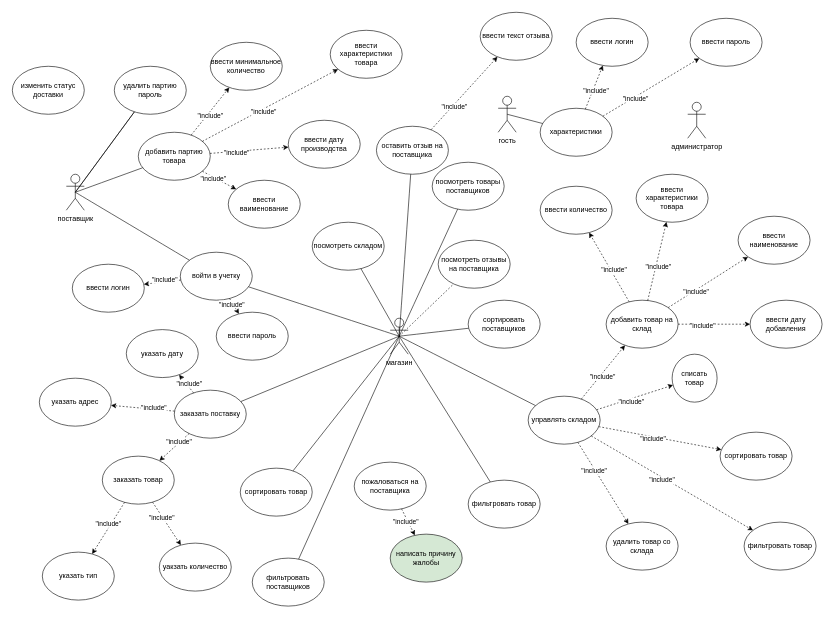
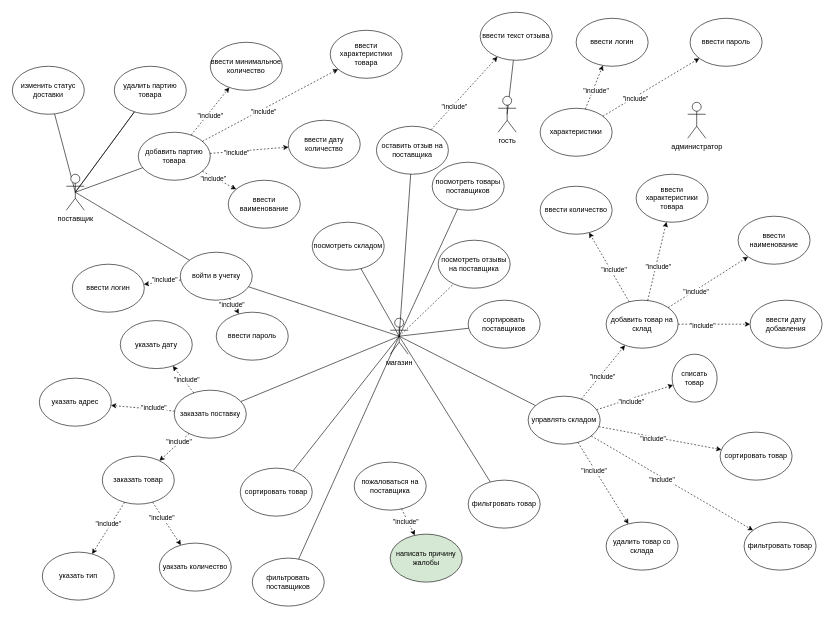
- <mxCell id="49" value="удалить партию пароль" style="ellipse;whiteSpace=wrap;html=1;" vertex="1" parent="1"><mxGeometry x="190" y="110" width="120" height="80" as="geometry" /></mxCell>
+ <mxCell id="49" value="удалить партию товара" style="ellipse;whiteSpace=wrap;html=1;" vertex="1" parent="1"><mxGeometry x="190" y="110" width="120" height="80" as="geometry" /></mxCell>
- <mxCell id="3" style="rounded=0;orthogonalLoop=1;jettySize=auto;html=1;exitX=0.5;exitY=0.5;exitDx=0;exitDy=0;exitPerimeter=0;endArrow=none;endFill=0;" edge="1" parent="1" source="4" target="2"><mxGeometry relative="1" as="geometry" /></mxCell>
+ <mxCell id="3" style="rounded=0;orthogonalLoop=1;jettySize=auto;html=1;exitX=0.5;exitY=0.5;exitDx=0;exitDy=0;exitPerimeter=0;endArrow=none;endFill=0;" edge="1" parent="1" source="4" target="55"><mxGeometry relative="1" as="geometry" /></mxCell>
- <mxCell id="47" value="ввести дату производства" style="ellipse;whiteSpace=wrap;html=1;" vertex="1" parent="1"><mxGeometry x="480" y="200" width="120" height="80" as="geometry" /></mxCell>
+ <mxCell id="47" value="ввести дату количество" style="ellipse;whiteSpace=wrap;html=1;" vertex="1" parent="1"><mxGeometry x="480" y="200" width="120" height="80" as="geometry" /></mxCell>
+ <mxCell id="11" style="edgeStyle=none;curved=1;rounded=0;orthogonalLoop=1;jettySize=auto;html=1;exitX=0.5;exitY=0.5;exitDx=0;exitDy=0;exitPerimeter=0;fontSize=12;startSize=8;endSize=8;endArrow=none;endFill=0;" edge="1" parent="1" source="12" target="15"><mxGeometry relative="1" as="geometry" /></mxCell>
- <mxCell id="69" value="указать дату" style="ellipse;whiteSpace=wrap;html=1;" vertex="1" parent="1"><mxGeometry x="210" y="549" width="120" height="80" as="geometry" /></mxCell>
+ <mxCell id="69" value="указать дату" style="ellipse;whiteSpace=wrap;html=1;" vertex="1" parent="1"><mxGeometry x="200" y="534" width="120" height="80" as="geometry" /></mxCell>
